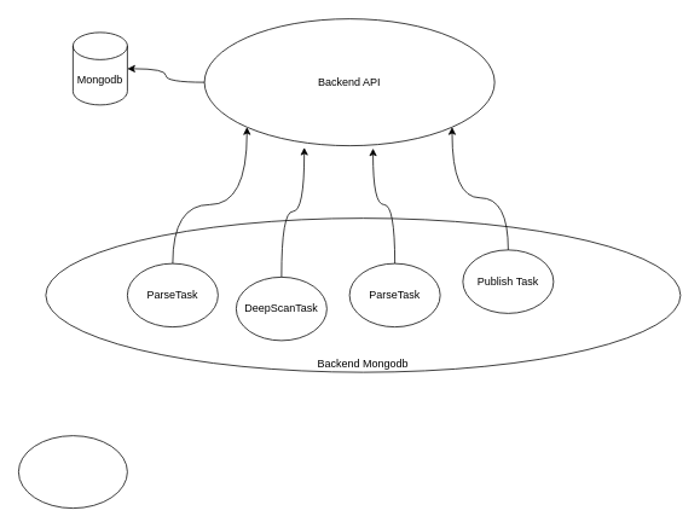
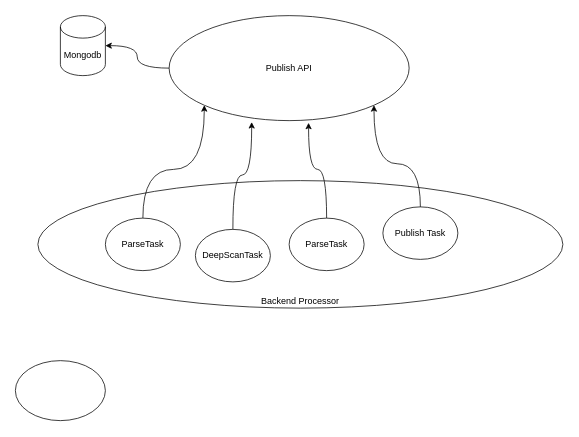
- <mxCell id="4" value="Mongodb" style="shape=cylinder3;whiteSpace=wrap;html=1;boundedLbl=1;backgroundOutline=1;size=15;" vertex="1" parent="1"><mxGeometry x="80" y="35" width="60" height="80" as="geometry" /></mxCell>
+ <mxCell id="4" value="Mongodb" style="shape=cylinder3;whiteSpace=wrap;html=1;boundedLbl=1;backgroundOutline=1;size=15;" vertex="1" parent="1"><mxGeometry x="80" y="20" width="60" height="80" as="geometry" /></mxCell>
- <mxCell id="3" value="Backend API" style="ellipse;whiteSpace=wrap;html=1;" vertex="1" parent="1"><mxGeometry x="225" y="20" width="320" height="140" as="geometry" /></mxCell>
+ <mxCell id="3" value="Publish API" style="ellipse;whiteSpace=wrap;html=1;" vertex="1" parent="1"><mxGeometry x="225" y="20" width="320" height="140" as="geometry" /></mxCell>
- <mxCell id="5" value="Backend Mongodb" style="ellipse;whiteSpace=wrap;html=1;align=center;verticalAlign=bottom;" vertex="1" parent="1"><mxGeometry x="50" y="240" width="700" height="170" as="geometry" /></mxCell>
+ <mxCell id="5" value="Backend Processor" style="ellipse;whiteSpace=wrap;html=1;align=center;verticalAlign=bottom;" vertex="1" parent="1"><mxGeometry x="50" y="240" width="700" height="170" as="geometry" /></mxCell>
